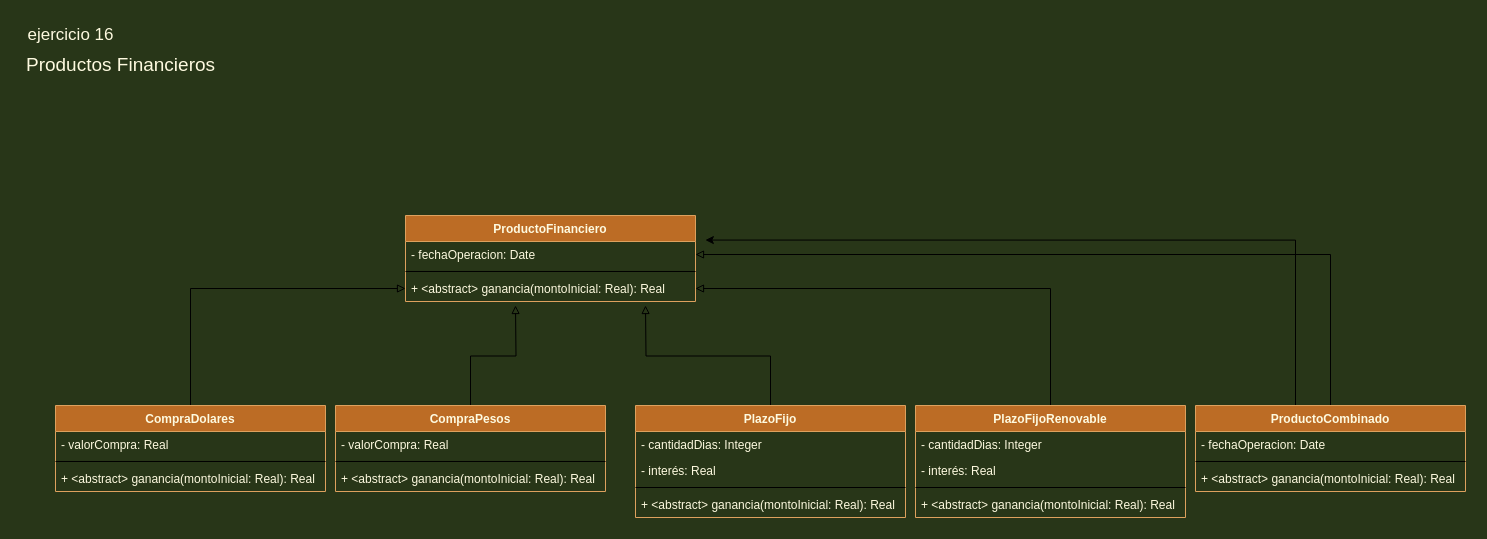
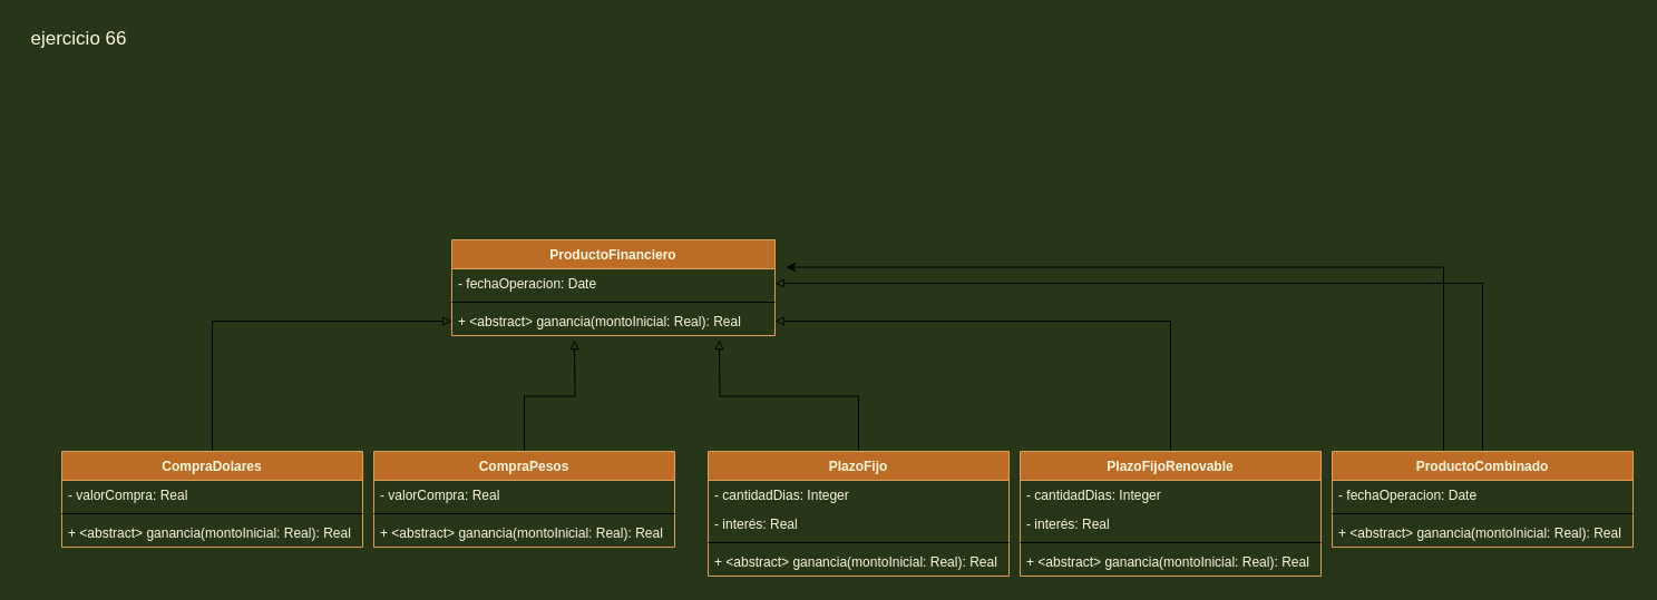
- <mxCell id="3" value="ejercicio 16" style="text;html=1;align=center;verticalAlign=middle;resizable=0;points=[];autosize=1;strokeColor=none;fillColor=none;fontSize=17;fontColor=#FEFAE0;" parent="1" vertex="1"><mxGeometry x="20" y="20" width="100" height="30" as="geometry" /></mxCell>
+ <mxCell id="3" value="ejercicio 66" style="text;html=1;align=center;verticalAlign=middle;resizable=0;points=[];autosize=1;strokeColor=none;fillColor=none;fontSize=17;fontColor=#FEFAE0;" parent="1" vertex="1"><mxGeometry x="20" y="20" width="100" height="30" as="geometry" /></mxCell>
- <mxCell id="2" value="Productos Financieros" style="text;html=1;align=center;verticalAlign=middle;resizable=0;points=[];autosize=1;strokeColor=none;fillColor=none;fontSize=19;fontColor=#FEFAE0;" parent="1" vertex="1"><mxGeometry x="20" y="50" width="200" height="30" as="geometry" /></mxCell>
